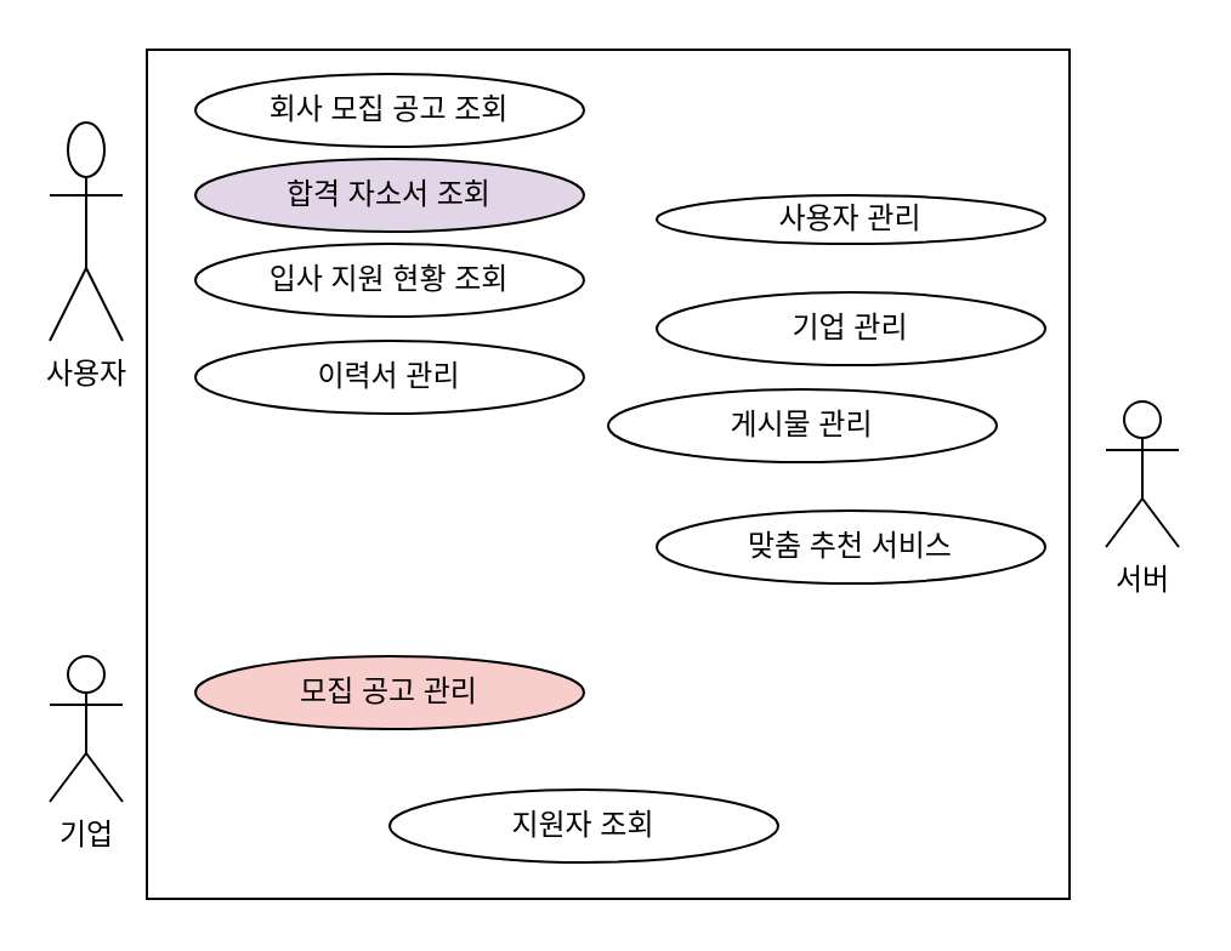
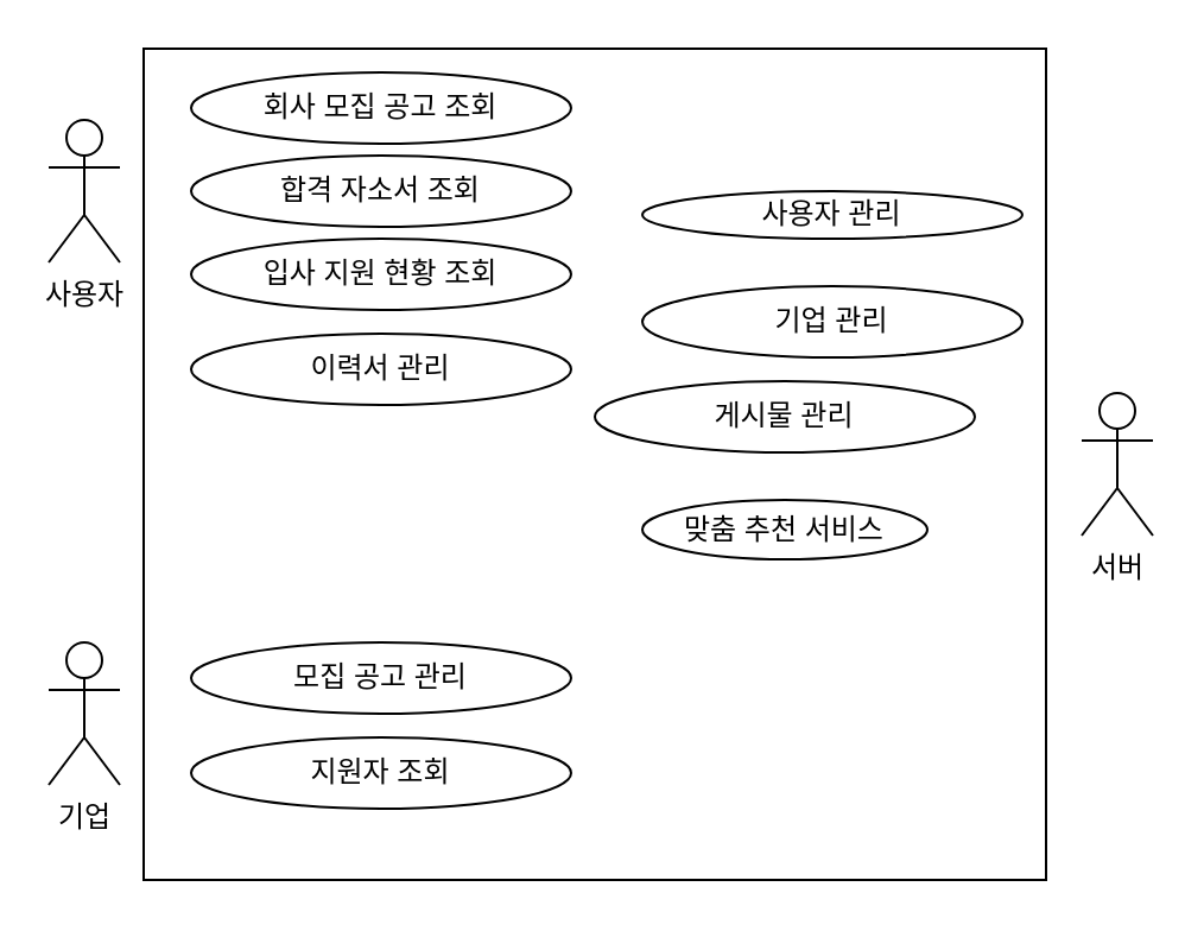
- <mxCell id="7" value="합격 자소서 조회" style="ellipse;whiteSpace=wrap;html=1;fillColor=#e1d5e7;" vertex="1" parent="1"><mxGeometry x="80" y="65" width="160" height="30" as="geometry" /></mxCell>
+ <mxCell id="7" value="합격 자소서 조회" style="ellipse;whiteSpace=wrap;html=1;" vertex="1" parent="1"><mxGeometry x="80" y="65" width="160" height="30" as="geometry" /></mxCell>
- <mxCell id="5" value="사용자" style="shape=umlActor;verticalLabelPosition=bottom;verticalAlign=top;html=1;outlineConnect=0;" vertex="1" parent="1"><mxGeometry x="20" y="50" width="30" height="90" as="geometry" /></mxCell>
+ <mxCell id="5" value="사용자" style="shape=umlActor;verticalLabelPosition=bottom;verticalAlign=top;html=1;outlineConnect=0;" vertex="1" parent="1"><mxGeometry x="20" y="50" width="30" height="60" as="geometry" /></mxCell>
- <mxCell id="12" value="맞춤 추천 서비스" style="ellipse;whiteSpace=wrap;html=1;" vertex="1" parent="1"><mxGeometry x="270" y="210" width="160" height="30" as="geometry" /></mxCell>
+ <mxCell id="12" value="맞춤 추천 서비스" style="ellipse;whiteSpace=wrap;html=1;" vertex="1" parent="1"><mxGeometry x="270" y="210" width="120" height="25" as="geometry" /></mxCell>
- <mxCell id="14" value="모집 공고 관리" style="ellipse;whiteSpace=wrap;html=1;fillColor=#f8cecc;" vertex="1" parent="1"><mxGeometry x="80" y="270" width="160" height="30" as="geometry" /></mxCell>
+ <mxCell id="14" value="모집 공고 관리" style="ellipse;whiteSpace=wrap;html=1;" vertex="1" parent="1"><mxGeometry x="80" y="270" width="160" height="30" as="geometry" /></mxCell>
- <mxCell id="9" value="지원자 조회" style="ellipse;whiteSpace=wrap;html=1;" vertex="1" parent="1"><mxGeometry x="160" y="325" width="160" height="30" as="geometry" /></mxCell>
+ <mxCell id="9" value="지원자 조회" style="ellipse;whiteSpace=wrap;html=1;" vertex="1" parent="1"><mxGeometry x="80" y="310" width="160" height="30" as="geometry" /></mxCell>
